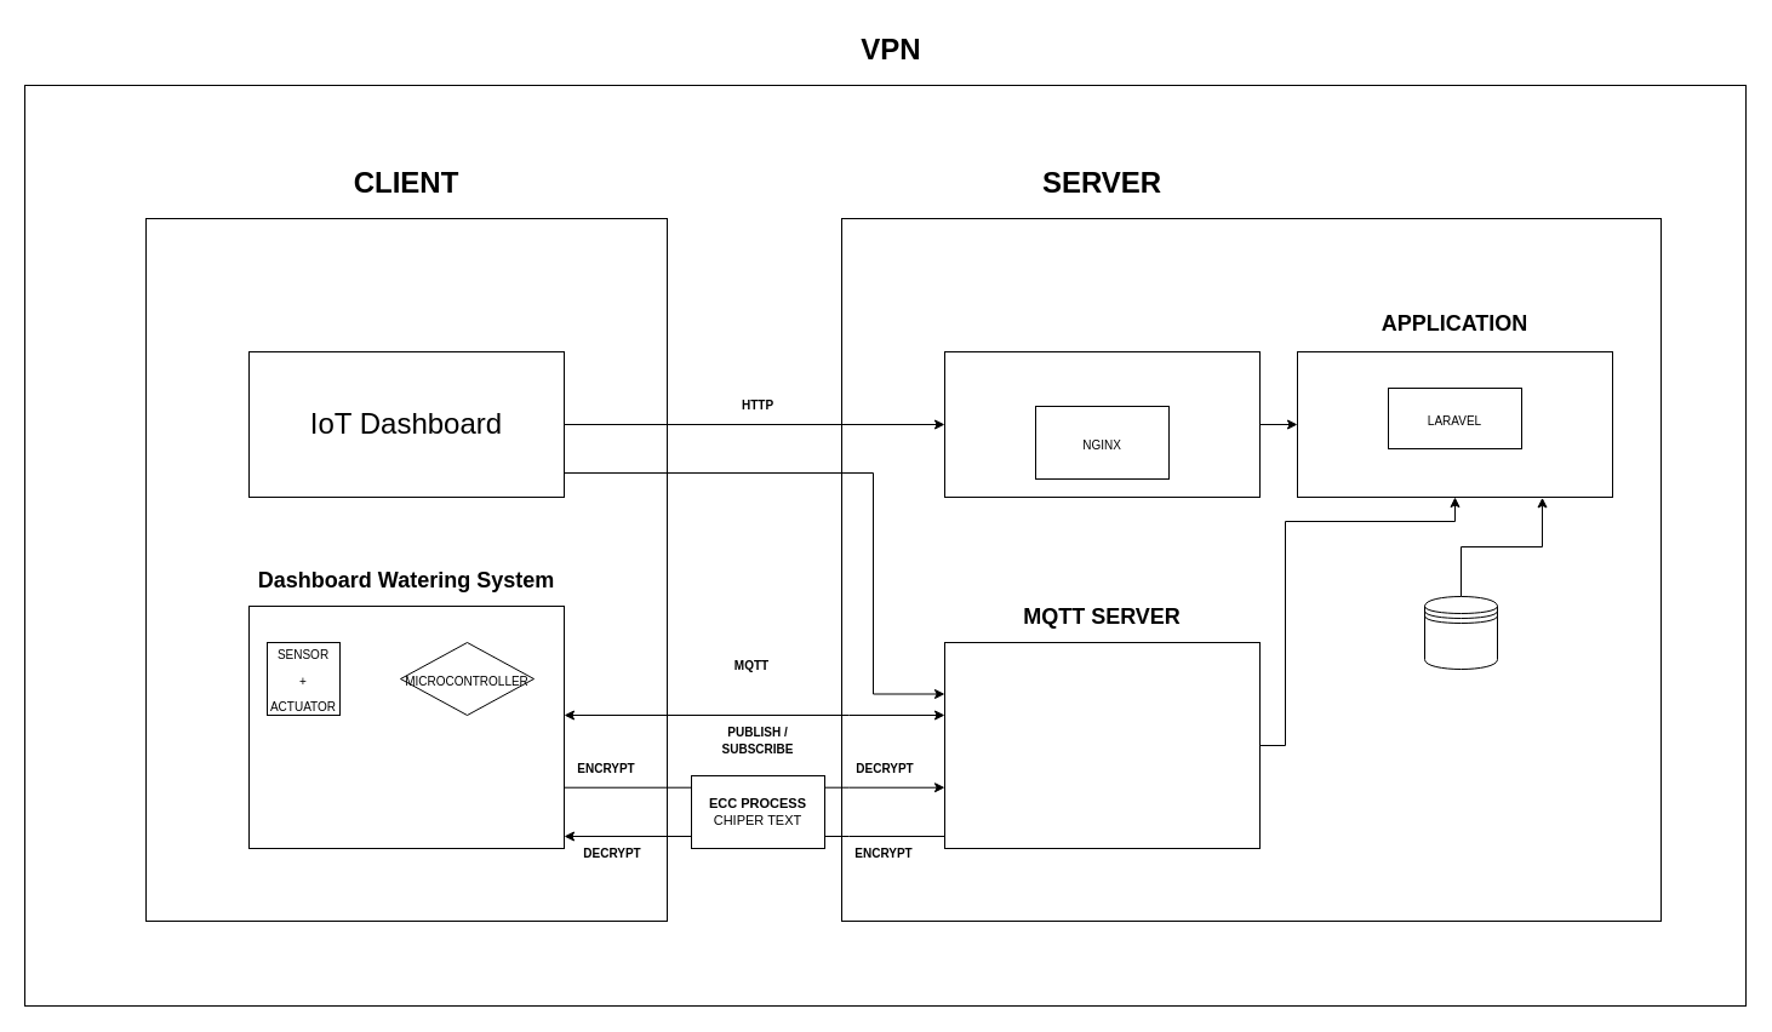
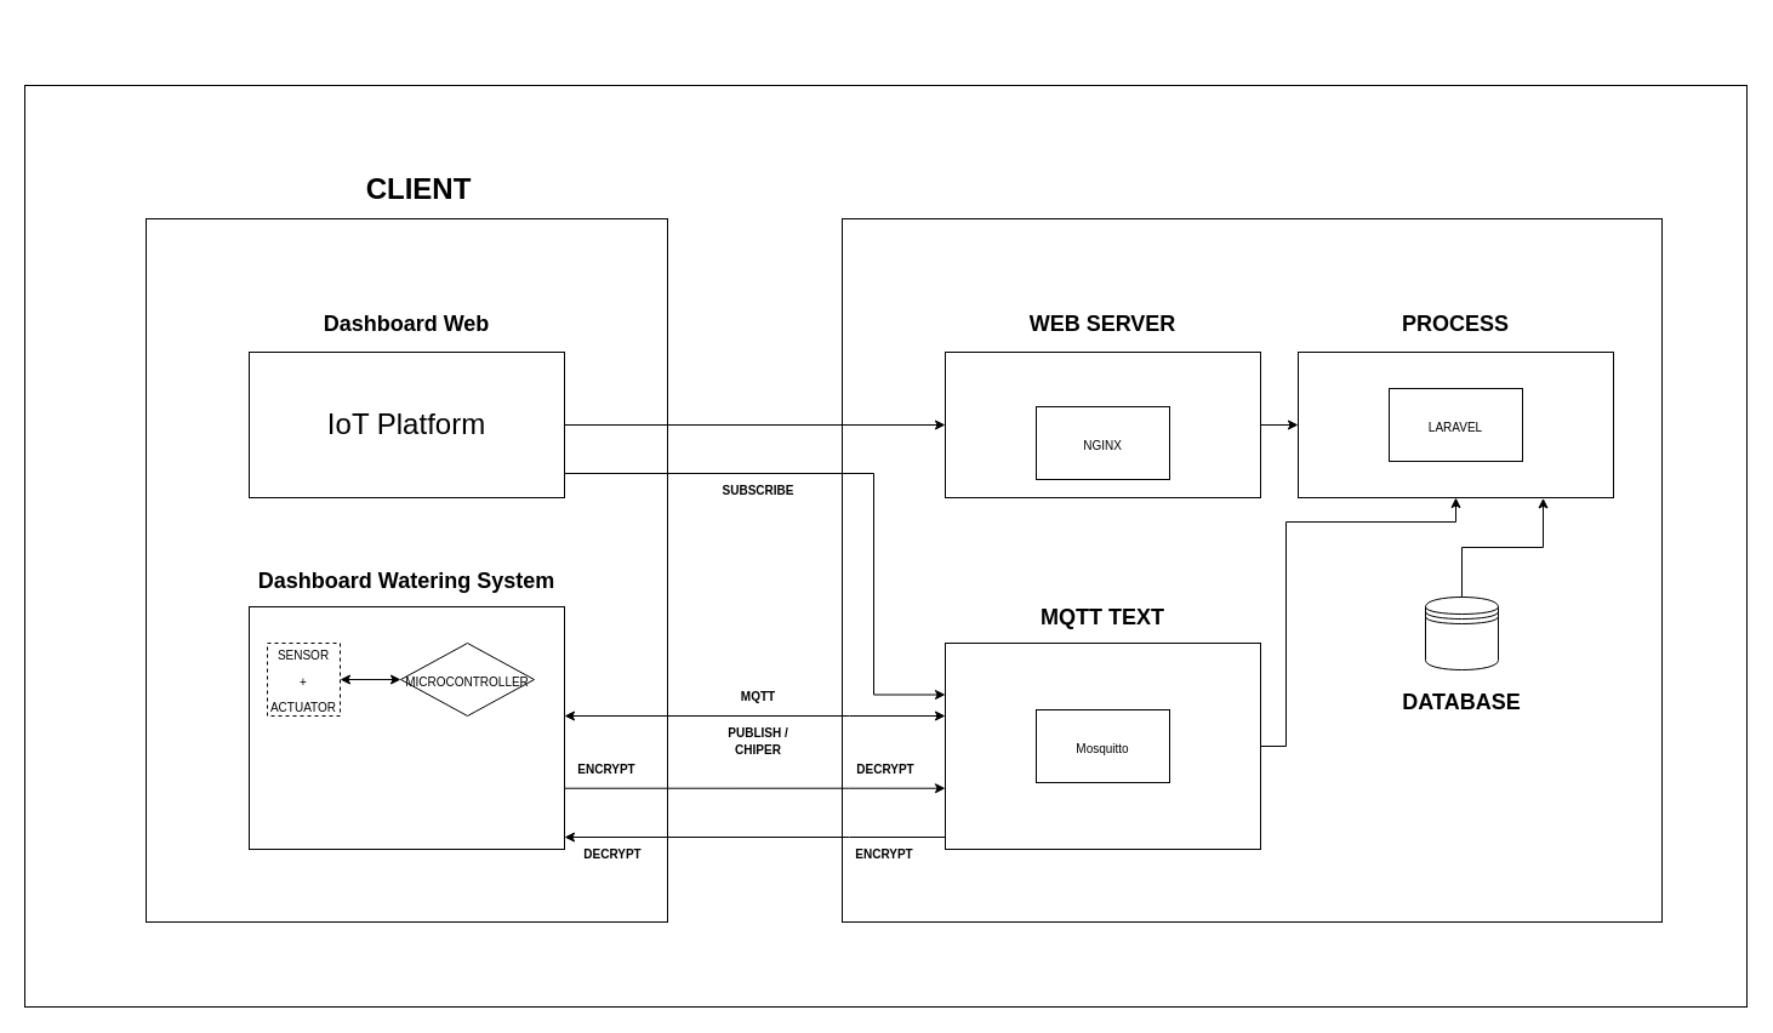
- <mxCell id="23" value="&lt;b&gt;&lt;font style=&quot;font-size: 24px;&quot;&gt;VPN&lt;/font&gt;&lt;/b&gt;" style="text;whiteSpace=wrap;html=1;align=center;" vertex="1" parent="1"><mxGeometry x="700" y="20" width="70" height="30" as="geometry" /></mxCell>
- <mxCell id="4" value="&lt;b&gt;&lt;font style=&quot;font-size: 24px;&quot;&gt;CLIENT&lt;/font&gt;&lt;/b&gt;" style="text;whiteSpace=wrap;html=1;align=center;" vertex="1" parent="1"><mxGeometry x="300" y="130" width="70" height="30" as="geometry" /></mxCell>
+ <mxCell id="4" value="&lt;b&gt;&lt;font style=&quot;font-size: 24px;&quot;&gt;CLIENT&lt;/font&gt;&lt;/b&gt;" style="text;whiteSpace=wrap;html=1;align=center;" vertex="1" parent="1"><mxGeometry x="310" y="135" width="70" height="30" as="geometry" /></mxCell>
- <mxCell id="6" value="&lt;b&gt;&lt;font style=&quot;font-size: 24px;&quot;&gt;SERVER&lt;/font&gt;&lt;/b&gt;" style="text;whiteSpace=wrap;html=1;align=center;" vertex="1" parent="1"><mxGeometry x="874" y="130" width="70" height="30" as="geometry" /></mxCell>
- <mxCell id="41" value="&lt;b style=&quot;&quot;&gt;&lt;font style=&quot;font-size: 18px;&quot;&gt;APPLICATION&lt;/font&gt;&lt;/b&gt;" style="text;whiteSpace=wrap;html=1;align=center;" vertex="1" parent="1"><mxGeometry x="1070" y="250" width="260" height="30" as="geometry" /></mxCell>
+ <mxCell id="41" value="&lt;b style=&quot;&quot;&gt;&lt;font style=&quot;font-size: 18px;&quot;&gt;PROCESS&lt;/font&gt;&lt;/b&gt;" style="text;whiteSpace=wrap;html=1;align=center;" vertex="1" parent="1"><mxGeometry x="1070" y="250" width="260" height="30" as="geometry" /></mxCell>
+ <mxCell id="10" value="&lt;b style=&quot;&quot;&gt;&lt;font style=&quot;font-size: 18px;&quot;&gt;Dashboard Web&lt;/font&gt;&lt;/b&gt;" style="text;whiteSpace=wrap;html=1;align=center;" vertex="1" parent="1"><mxGeometry x="205" y="250" width="260" height="30" as="geometry" /></mxCell>
+ <mxCell id="19" value="&lt;b style=&quot;&quot;&gt;&lt;font style=&quot;font-size: 18px;&quot;&gt;WEB SERVER&lt;/font&gt;&lt;/b&gt;" style="text;whiteSpace=wrap;html=1;align=center;" vertex="1" parent="1"><mxGeometry x="779" y="250" width="260" height="30" as="geometry" /></mxCell>
- <mxCell id="24" value="&lt;b&gt;&lt;font style=&quot;font-size: 10px;&quot;&gt;HTTP&lt;/font&gt;&lt;/b&gt;" style="text;whiteSpace=wrap;html=1;align=center;" vertex="1" parent="1"><mxGeometry x="590" y="320" width="70" height="30" as="geometry" /></mxCell>
- <mxCell id="42" value="&lt;span style=&quot;font-size: 10px;&quot;&gt;LARAVEL&lt;/span&gt;" style="rounded=0;whiteSpace=wrap;html=1;fontSize=18;" vertex="1" parent="1"><mxGeometry x="1145" y="320" width="110" height="50" as="geometry" /></mxCell>
+ <mxCell id="42" value="&lt;span style=&quot;font-size: 10px;&quot;&gt;LARAVEL&lt;/span&gt;" style="rounded=0;whiteSpace=wrap;html=1;fontSize=18;" vertex="1" parent="1"><mxGeometry x="1145" y="320" width="110" height="60" as="geometry" /></mxCell>
- <mxCell id="9" value="IoT Dashboard" style="rounded=0;whiteSpace=wrap;html=1;fontSize=24;" vertex="1" parent="1"><mxGeometry x="205" y="290" width="260" height="120" as="geometry" /></mxCell>
+ <mxCell id="9" value="IoT Platform" style="rounded=0;whiteSpace=wrap;html=1;fontSize=24;" vertex="1" parent="1"><mxGeometry x="205" y="290" width="260" height="120" as="geometry" /></mxCell>
+ <mxCell id="25" value="&lt;b style=&quot;border-color: var(--border-color);&quot;&gt;&lt;font style=&quot;border-color: var(--border-color); font-size: 10px;&quot;&gt;SUBSCRIBE&lt;/font&gt;&lt;/b&gt;" style="text;whiteSpace=wrap;html=1;align=center;" vertex="1" parent="1"><mxGeometry x="590" y="390" width="70" height="30" as="geometry" /></mxCell>
- <mxCell id="22" value="&lt;b style=&quot;&quot;&gt;&lt;font style=&quot;font-size: 18px;&quot;&gt;MQTT SERVER&lt;/font&gt;&lt;/b&gt;" style="text;whiteSpace=wrap;html=1;align=center;" vertex="1" parent="1"><mxGeometry x="779" y="492" width="260" height="30" as="geometry" /></mxCell>
+ <mxCell id="22" value="&lt;b style=&quot;&quot;&gt;&lt;font style=&quot;font-size: 18px;&quot;&gt;MQTT TEXT&lt;/font&gt;&lt;/b&gt;" style="text;whiteSpace=wrap;html=1;align=center;" vertex="1" parent="1"><mxGeometry x="779" y="492" width="260" height="30" as="geometry" /></mxCell>
- <mxCell id="32" value="&lt;b&gt;&lt;font style=&quot;font-size: 10px;&quot;&gt;MQTT&lt;/font&gt;&lt;/b&gt;" style="text;whiteSpace=wrap;html=1;align=center;" vertex="1" parent="1"><mxGeometry x="585" y="535" width="70" height="30" as="geometry" /></mxCell>
+ <mxCell id="32" value="&lt;b&gt;&lt;font style=&quot;font-size: 10px;&quot;&gt;MQTT&lt;/font&gt;&lt;/b&gt;" style="text;whiteSpace=wrap;html=1;align=center;" vertex="1" parent="1"><mxGeometry x="590" y="560" width="70" height="30" as="geometry" /></mxCell>
- <mxCell id="14" value="&lt;font style=&quot;font-size: 10px;&quot;&gt;SENSOR&lt;br&gt;+ ACTUATOR&lt;/font&gt;" style="rounded=0;whiteSpace=wrap;html=1;fontSize=18;" vertex="1" parent="1"><mxGeometry x="220" y="530" width="60" height="60" as="geometry" /></mxCell>
+ <mxCell id="14" value="&lt;font style=&quot;font-size: 10px;&quot;&gt;SENSOR&lt;br&gt;+ ACTUATOR&lt;/font&gt;" style="rounded=0;whiteSpace=wrap;html=1;fontSize=18;dashed=1;" vertex="1" parent="1"><mxGeometry x="220" y="530" width="60" height="60" as="geometry" /></mxCell>
+ <mxCell id="15" style="edgeStyle=orthogonalEdgeStyle;rounded=0;orthogonalLoop=1;jettySize=auto;html=1;entryX=1;entryY=0.5;entryDx=0;entryDy=0;fontSize=10;startArrow=classic;startFill=1;" edge="1" parent="1" source="16" target="14"><mxGeometry relative="1" as="geometry" /></mxCell>
+ <mxCell id="30" value="&lt;b style=&quot;&quot;&gt;&lt;font style=&quot;font-size: 18px;&quot;&gt;DATABASE&lt;/font&gt;&lt;/b&gt;" style="text;whiteSpace=wrap;html=1;align=center;" vertex="1" parent="1"><mxGeometry x="1145" y="562" width="120" height="30" as="geometry" /></mxCell>
- <mxCell id="31" value="&lt;b style=&quot;border-color: var(--border-color);&quot;&gt;&lt;font style=&quot;border-color: var(--border-color); font-size: 10px;&quot;&gt;PUBLISH / SUBSCRIBE&lt;/font&gt;&lt;/b&gt;" style="text;whiteSpace=wrap;html=1;align=center;" vertex="1" parent="1"><mxGeometry x="590" y="590" width="70" height="30" as="geometry" /></mxCell>
+ <mxCell id="31" value="&lt;b style=&quot;border-color: var(--border-color);&quot;&gt;&lt;font style=&quot;border-color: var(--border-color); font-size: 10px;&quot;&gt;PUBLISH / CHIPER&lt;/font&gt;&lt;/b&gt;" style="text;whiteSpace=wrap;html=1;align=center;" vertex="1" parent="1"><mxGeometry x="590" y="590" width="70" height="30" as="geometry" /></mxCell>
+ <mxCell id="27" value="&lt;span style=&quot;font-size: 10px;&quot;&gt;Mosquitto&lt;/span&gt;" style="rounded=0;whiteSpace=wrap;html=1;fontSize=18;" vertex="1" parent="1"><mxGeometry x="854" y="585" width="110" height="60" as="geometry" /></mxCell>
- <mxCell id="39" value="&lt;b&gt;ECC PROCESS&lt;/b&gt;&lt;br&gt;CHIPER TEXT" style="rounded=0;whiteSpace=wrap;html=1;fontSize=11;" vertex="1" parent="1"><mxGeometry x="570" y="640" width="110" height="60" as="geometry" /></mxCell>
